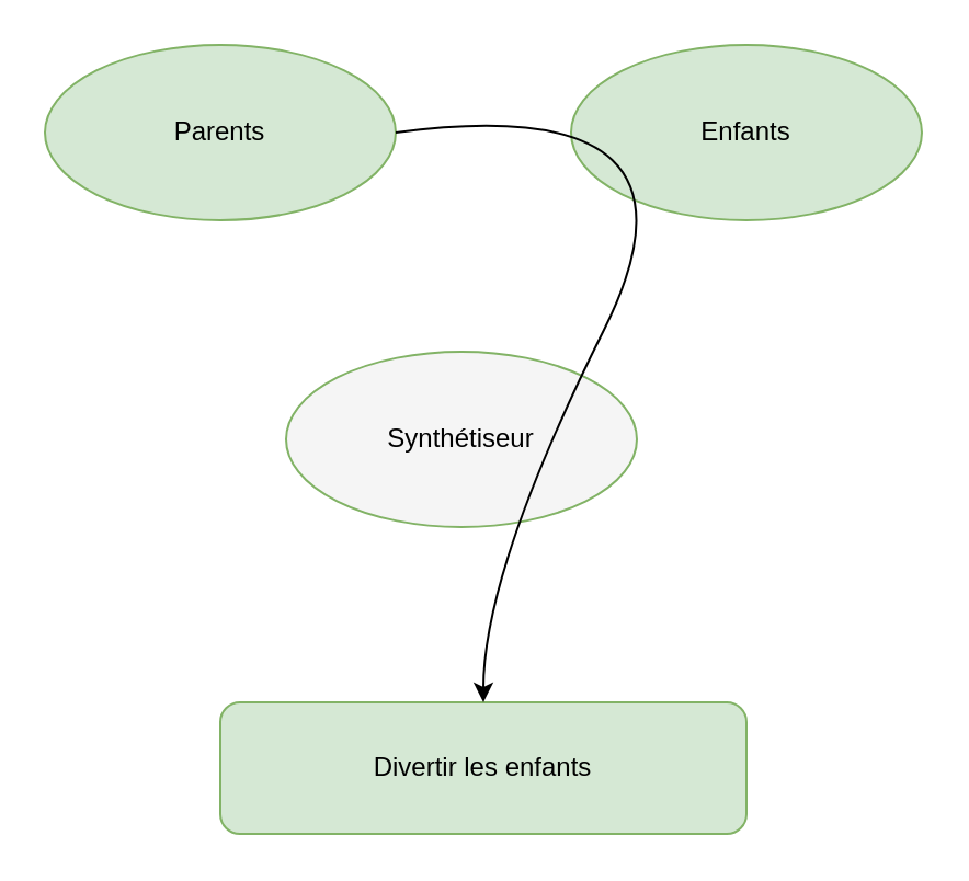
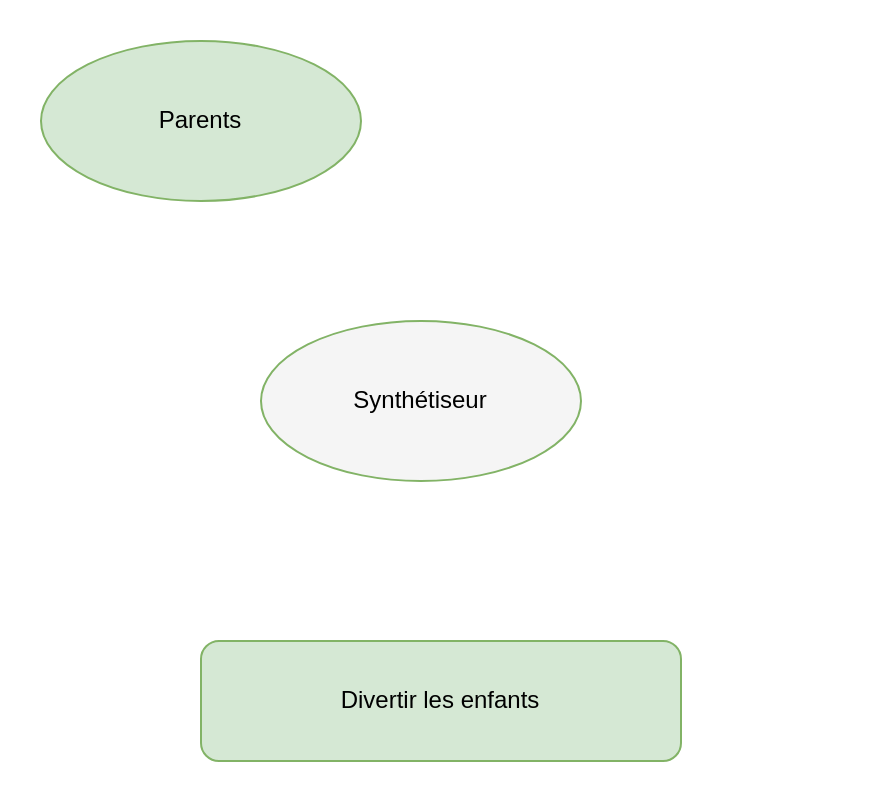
- <mxCell id="3" value="Enfants" style="ellipse;whiteSpace=wrap;html=1;fillColor=#d5e8d4;strokeColor=#82b366;" vertex="1" parent="1"><mxGeometry x="260" y="20" width="160" height="80" as="geometry" /></mxCell>
- <mxCell id="6" value="" style="curved=1;endArrow=classic;html=1;rounded=0;exitX=1;exitY=0.5;exitDx=0;exitDy=0;entryX=0.5;entryY=0;entryDx=0;entryDy=0;" edge="1" parent="1" source="2" target="5"><mxGeometry width="50" height="50" relative="1" as="geometry"><mxPoint x="380" y="230" as="sourcePoint" /><mxPoint x="480" y="310" as="targetPoint" /><Array as="points"><mxPoint x="330" y="40" /><mxPoint x="220" y="260" /></Array></mxGeometry></mxCell>
